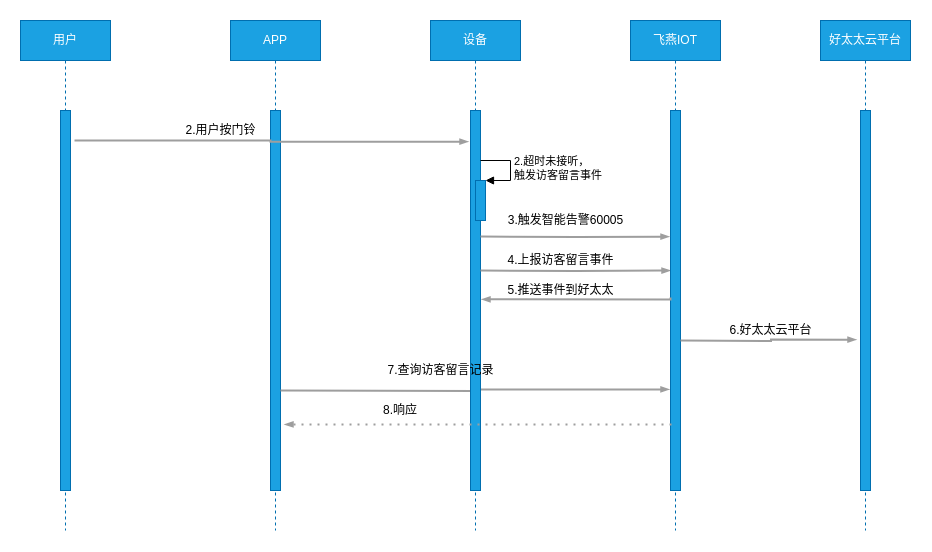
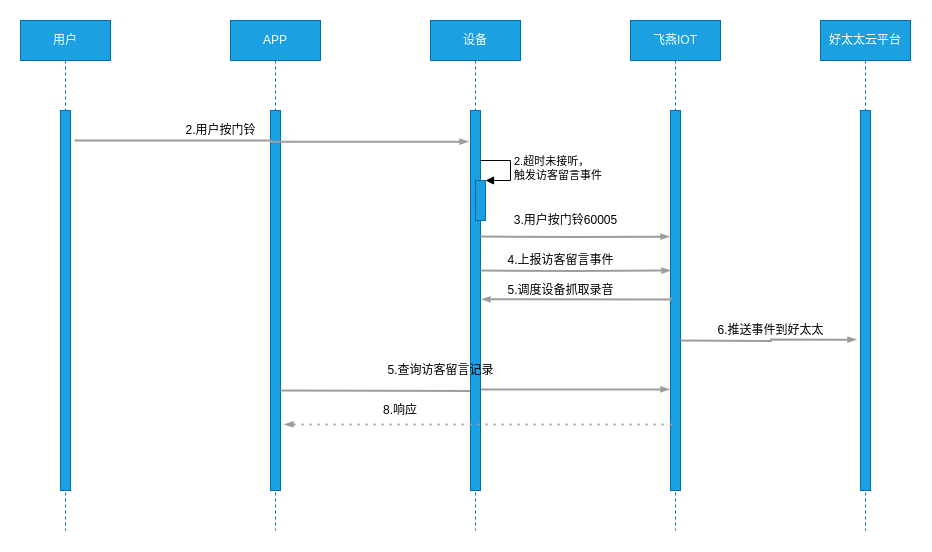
- <mxCell id="18" value="3.触发智能告警60005" style="text;html=1;align=center;verticalAlign=middle;resizable=0;points=[];autosize=1;strokeColor=none;fillColor=none;" parent="1" vertex="1"><mxGeometry x="500" y="210" width="130" height="20" as="geometry" /></mxCell>
+ <mxCell id="18" value="3.用户按门铃60005" style="text;html=1;align=center;verticalAlign=middle;resizable=0;points=[];autosize=1;strokeColor=none;fillColor=none;" parent="1" vertex="1"><mxGeometry x="500" y="210" width="130" height="20" as="geometry" /></mxCell>
- <mxCell id="21" value="5.推送事件到好太太" style="text;html=1;align=center;verticalAlign=middle;resizable=0;points=[];autosize=1;strokeColor=none;fillColor=none;" parent="1" vertex="1"><mxGeometry x="500" y="280" width="120" height="20" as="geometry" /></mxCell>
+ <mxCell id="21" value="5.调度设备抓取录音" style="text;html=1;align=center;verticalAlign=middle;resizable=0;points=[];autosize=1;strokeColor=none;fillColor=none;" parent="1" vertex="1"><mxGeometry x="500" y="280" width="120" height="20" as="geometry" /></mxCell>
- <mxCell id="24" value="6.好太太云平台" style="text;html=1;align=center;verticalAlign=middle;resizable=0;points=[];autosize=1;strokeColor=none;fillColor=none;" parent="1" vertex="1"><mxGeometry x="710" y="320" width="120" height="20" as="geometry" /></mxCell>
+ <mxCell id="24" value="6.推送事件到好太太" style="text;html=1;align=center;verticalAlign=middle;resizable=0;points=[];autosize=1;strokeColor=none;fillColor=none;" parent="1" vertex="1"><mxGeometry x="710" y="320" width="120" height="20" as="geometry" /></mxCell>
- <mxCell id="25" value="7.查询访客留言记录" style="text;html=1;align=center;verticalAlign=middle;resizable=0;points=[];autosize=1;strokeColor=none;fillColor=none;" parent="1" vertex="1"><mxGeometry x="380" y="360" width="120" height="20" as="geometry" /></mxCell>
+ <mxCell id="25" value="5.查询访客留言记录" style="text;html=1;align=center;verticalAlign=middle;resizable=0;points=[];autosize=1;strokeColor=none;fillColor=none;" parent="1" vertex="1"><mxGeometry x="380" y="360" width="120" height="20" as="geometry" /></mxCell>
